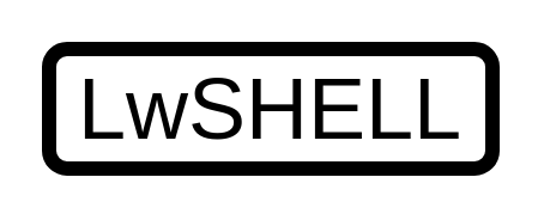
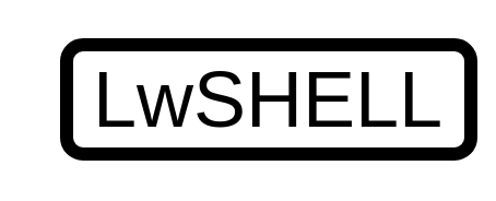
- <mxCell id="2" value="LwSHELL" style="rounded=1;whiteSpace=wrap;html=1;strokeWidth=6;fontSize=36;shadow=0;" parent="1" vertex="1"><mxGeometry x="20" y="20" width="185" height="50" as="geometry" /></mxCell>
+ <mxCell id="2" value="LwSHELL" style="rounded=1;whiteSpace=wrap;html=1;strokeWidth=6;fontSize=36;shadow=0;" parent="1" vertex="1"><mxGeometry x="30" y="20" width="185" height="50" as="geometry" /></mxCell>
